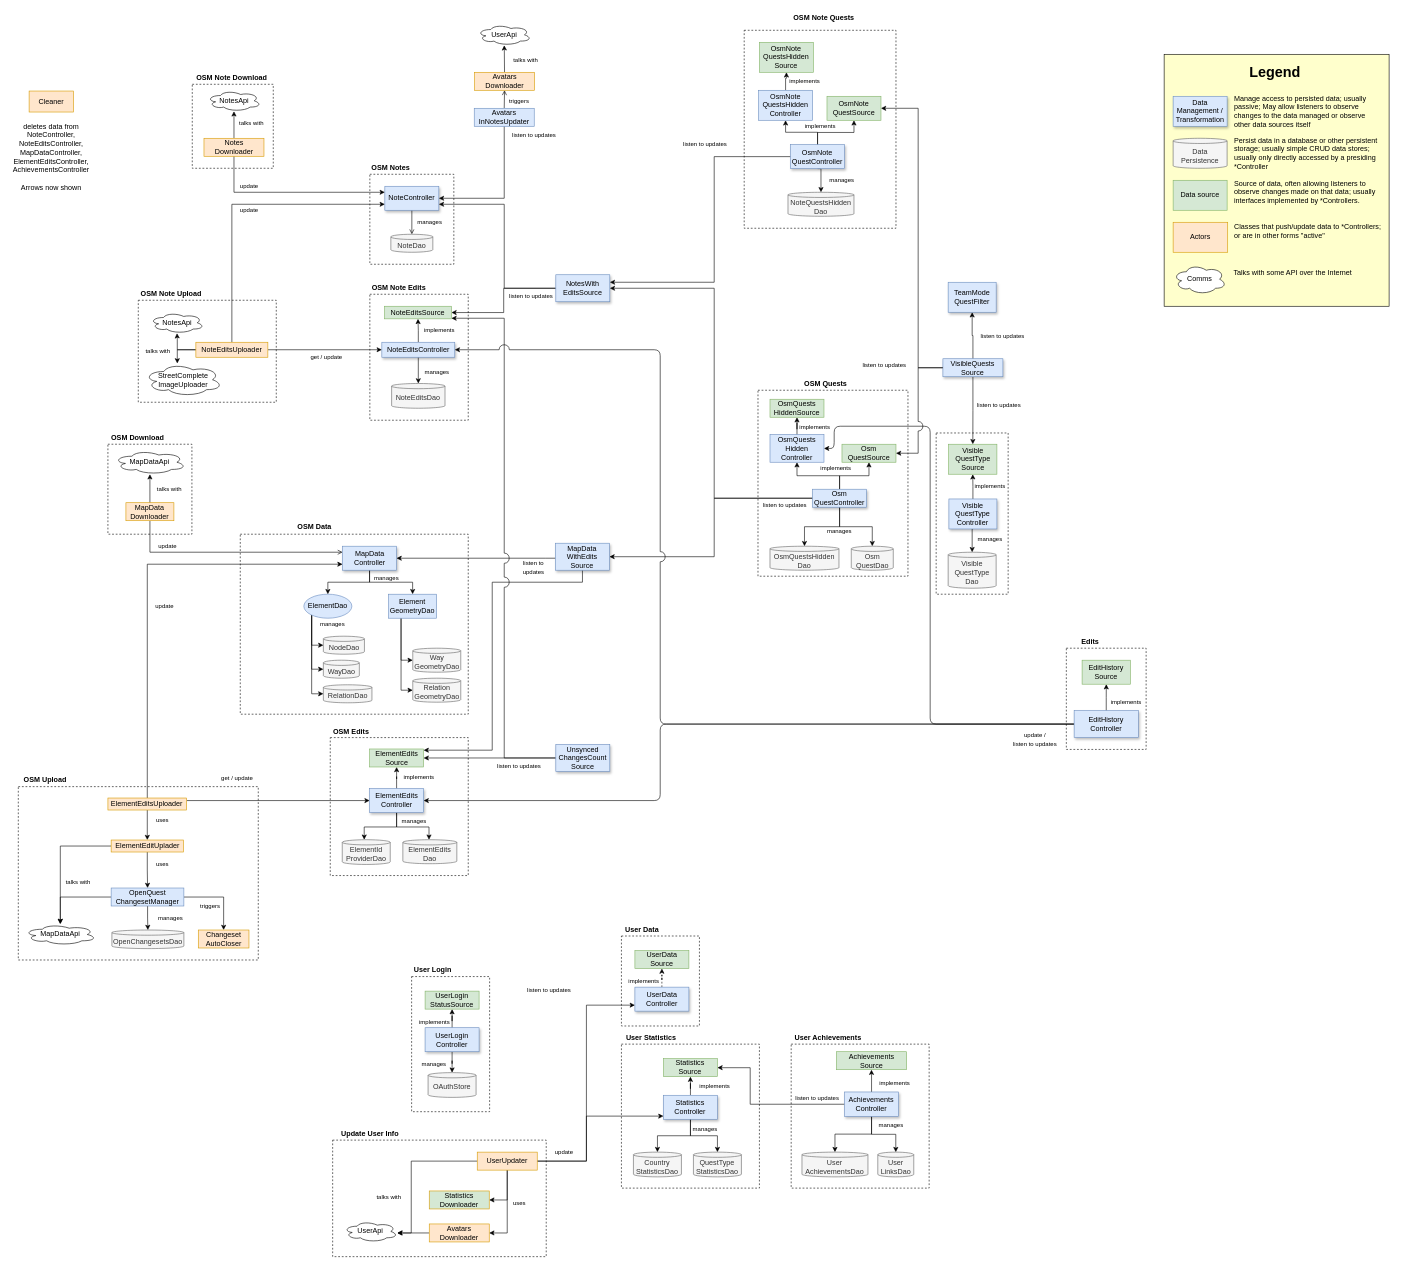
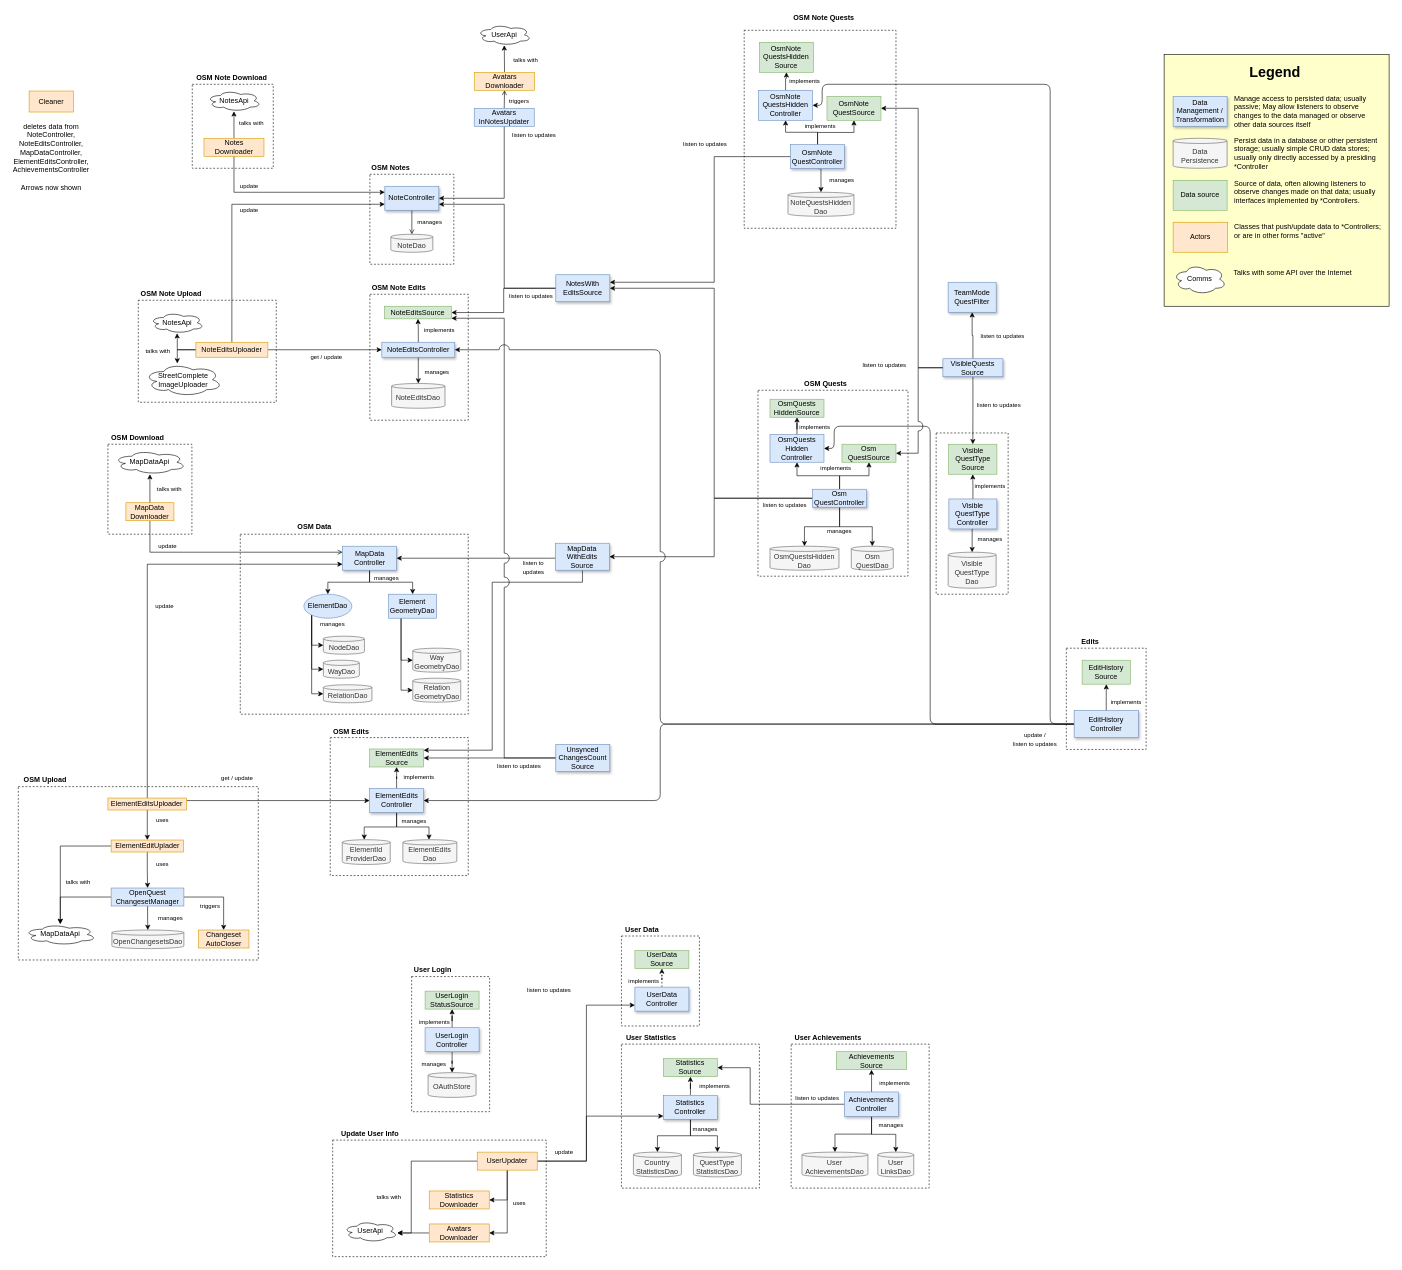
+ <mxCell id="172" style="edgeStyle=orthogonalEdgeStyle;rounded=1;orthogonalLoop=1;jettySize=auto;html=1;entryX=1;entryY=0.5;entryDx=0;entryDy=0;curved=0;" parent="1" source="175" target="244" edge="1"><mxGeometry relative="1" as="geometry"><Array as="points"><mxPoint x="1750" y="1206" /><mxPoint x="1750" y="140" /><mxPoint x="1370" y="140" /><mxPoint x="1370" y="175" /></Array><mxPoint x="1600" y="140" as="targetPoint" /></mxGeometry></mxCell>
- <mxCell id="217" value="Statistics&lt;br&gt;Downloader" style="rounded=0;whiteSpace=wrap;html=1;fillColor=#d5e8d4;strokeColor=#d79b00;" parent="1" vertex="1"><mxGeometry x="715" y="1984.75" width="100" height="30" as="geometry" /></mxCell>
+ <mxCell id="217" value="Statistics&lt;br&gt;Downloader" style="rounded=0;whiteSpace=wrap;html=1;fillColor=#ffe6cc;strokeColor=#d79b00;" parent="1" vertex="1"><mxGeometry x="715" y="1984.75" width="100" height="30" as="geometry" /></mxCell>
